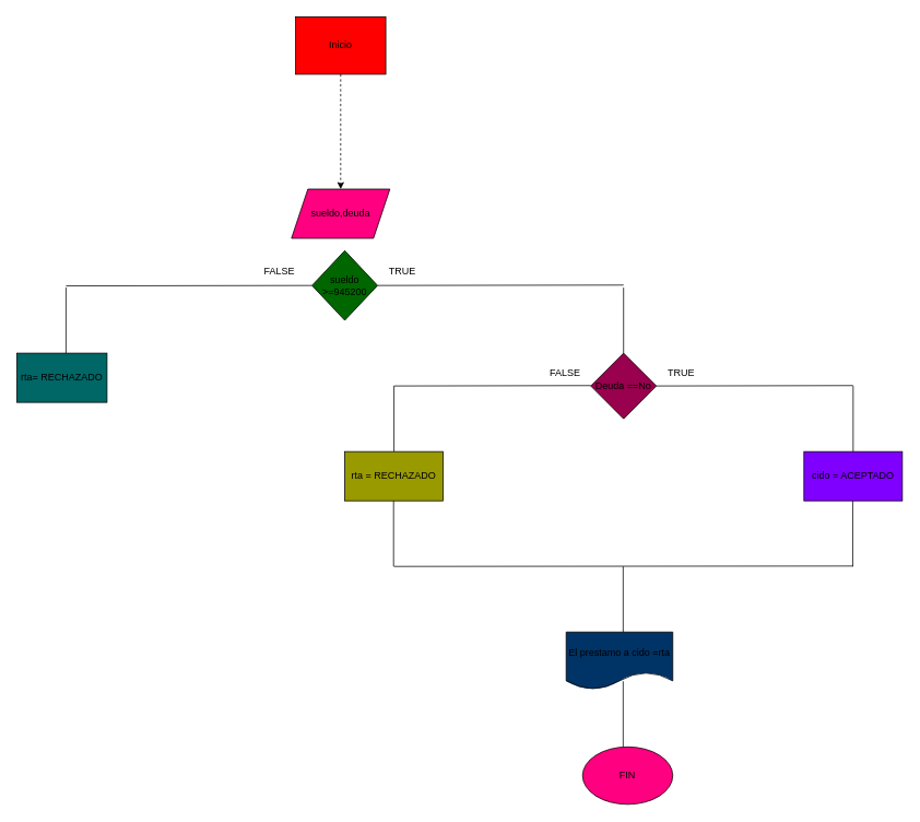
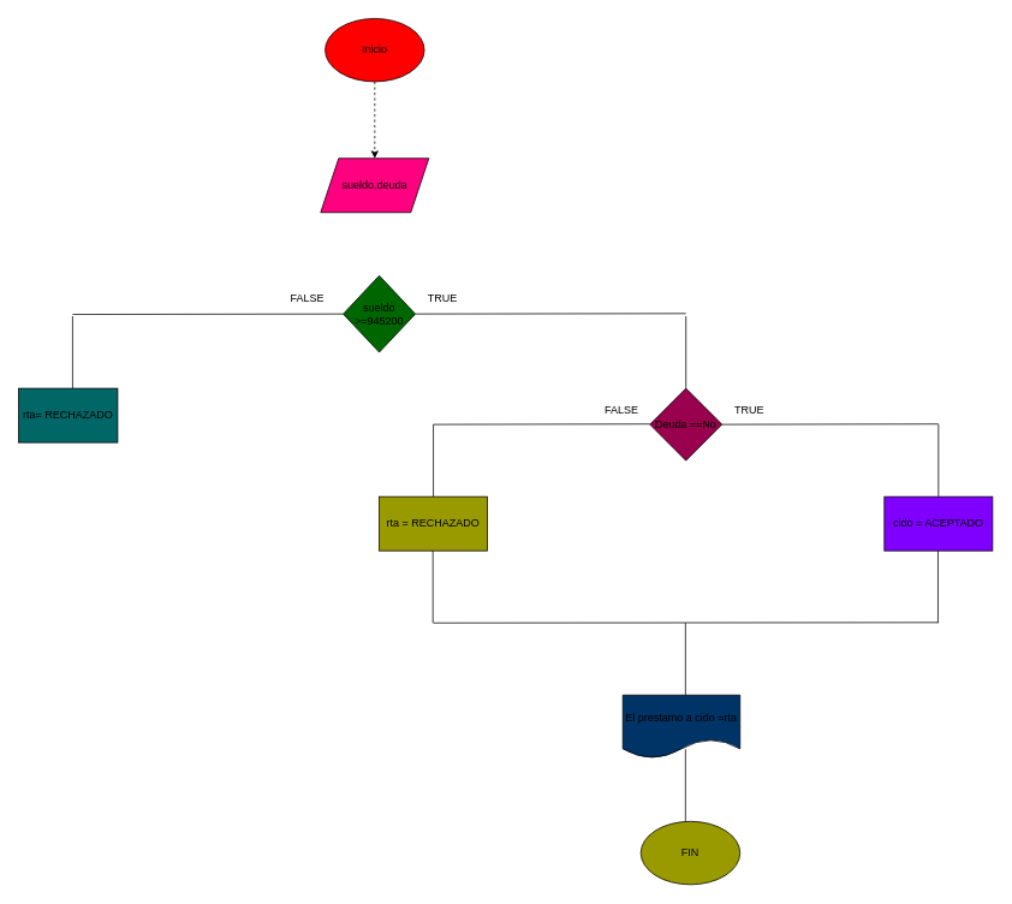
- <mxCell id="3" value="Inicio" style="whiteSpace=wrap;html=1;fillColor=#FF0000;rounded=0;" vertex="1" parent="1"><mxGeometry x="360" y="20" width="110" height="70" as="geometry" /></mxCell>
+ <mxCell id="3" value="Inicio" style="ellipse;whiteSpace=wrap;html=1;fillColor=#FF0000;" vertex="1" parent="1"><mxGeometry x="360" y="20" width="110" height="70" as="geometry" /></mxCell>
- <mxCell id="4" value="sueldo,deuda" style="shape=parallelogram;perimeter=parallelogramPerimeter;whiteSpace=wrap;html=1;fixedSize=1;fillColor=#FF0080;" vertex="1" parent="1"><mxGeometry x="355" y="230" width="120" height="60" as="geometry" /></mxCell>
+ <mxCell id="4" value="sueldo,deuda" style="shape=parallelogram;perimeter=parallelogramPerimeter;whiteSpace=wrap;html=1;fixedSize=1;fillColor=#FF0080;" vertex="1" parent="1"><mxGeometry x="355" y="175" width="120" height="60" as="geometry" /></mxCell>
- <mxCell id="24" value="FIN" style="ellipse;whiteSpace=wrap;html=1;fillColor=#ff0080;" vertex="1" parent="1"><mxGeometry x="710" y="910" width="110" height="70" as="geometry" /></mxCell>
+ <mxCell id="24" value="FIN" style="ellipse;whiteSpace=wrap;html=1;fillColor=#999900;" vertex="1" parent="1"><mxGeometry x="710" y="910" width="110" height="70" as="geometry" /></mxCell>
